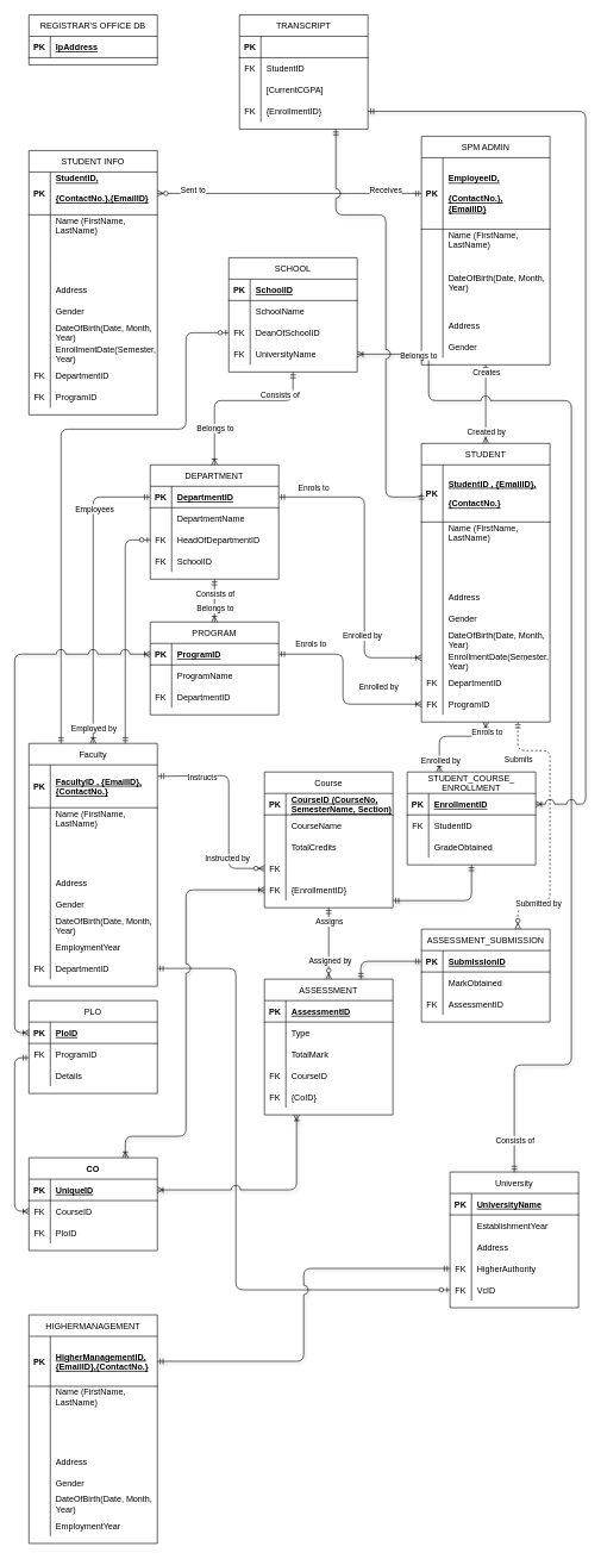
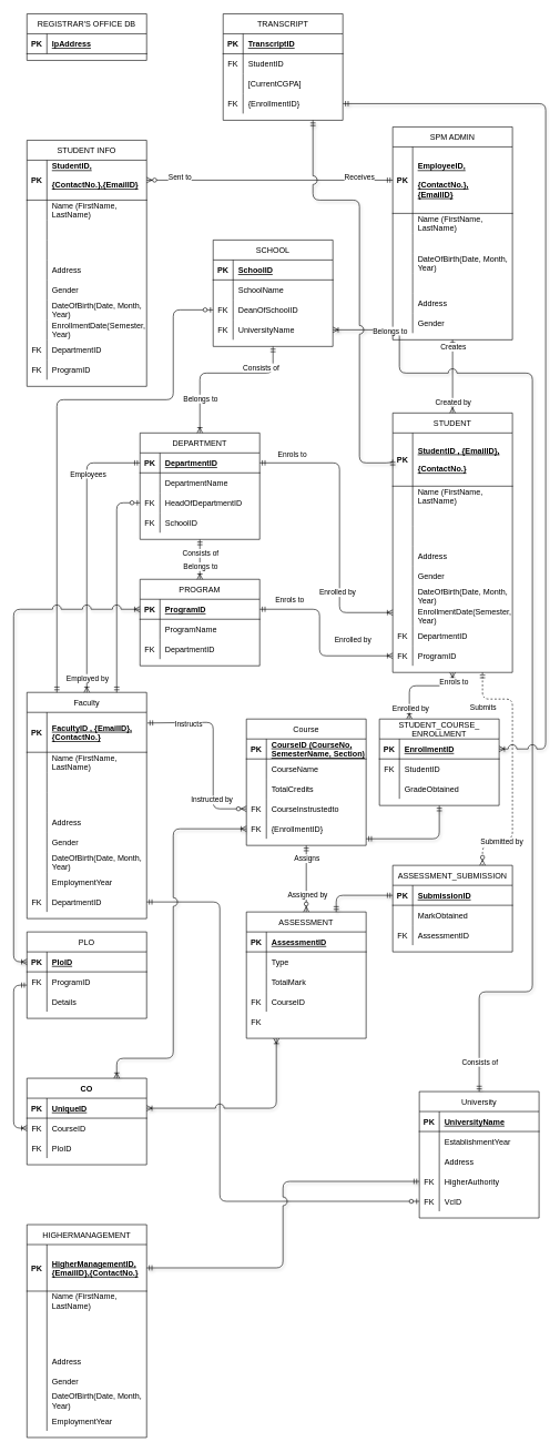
+ <mxCell id="305" value="TranscriptID" style="shape=partialRectangle;connectable=0;fillColor=none;top=0;left=0;bottom=0;right=0;align=left;spacingLeft=6;fontStyle=5;overflow=hidden;" parent="303" vertex="1"><mxGeometry x="30" width="150" height="30" as="geometry" /></mxCell>
+ <mxCell id="184" value="CourseInstrustedto" style="shape=partialRectangle;connectable=0;fillColor=none;top=0;left=0;bottom=0;right=0;align=left;spacingLeft=6;overflow=hidden;" parent="182" vertex="1"><mxGeometry x="30" width="150" height="30" as="geometry" /></mxCell>
- <mxCell id="233" value="{CoID}" style="shape=partialRectangle;connectable=0;fillColor=none;top=0;left=0;bottom=0;right=0;align=left;spacingLeft=6;overflow=hidden;" parent="231" vertex="1"><mxGeometry x="30" width="150" height="30" as="geometry" /></mxCell>
